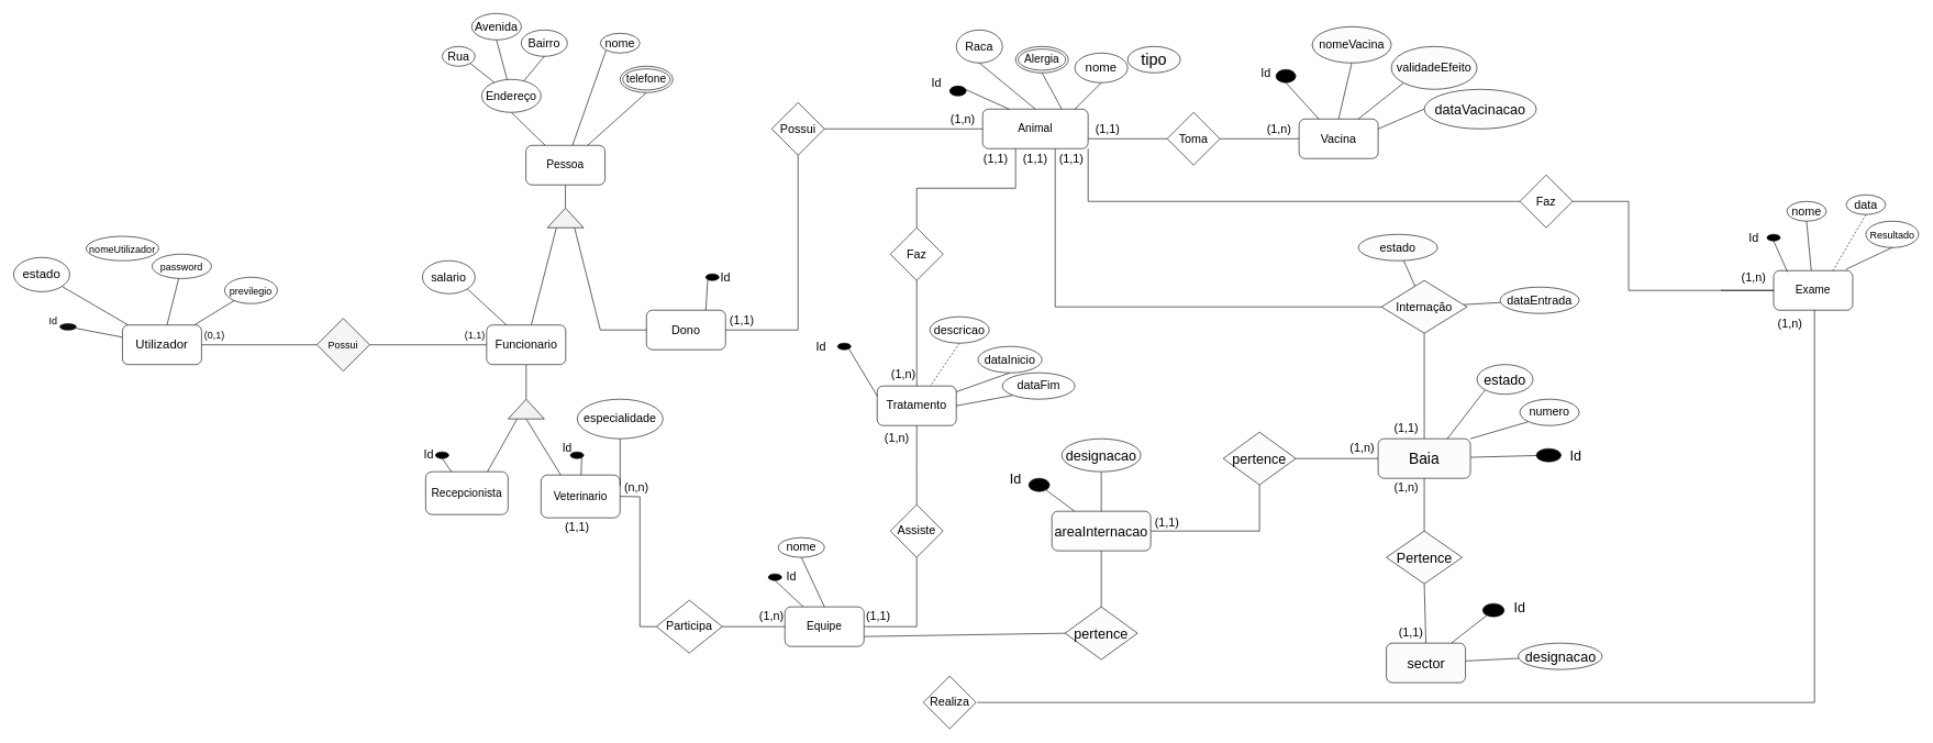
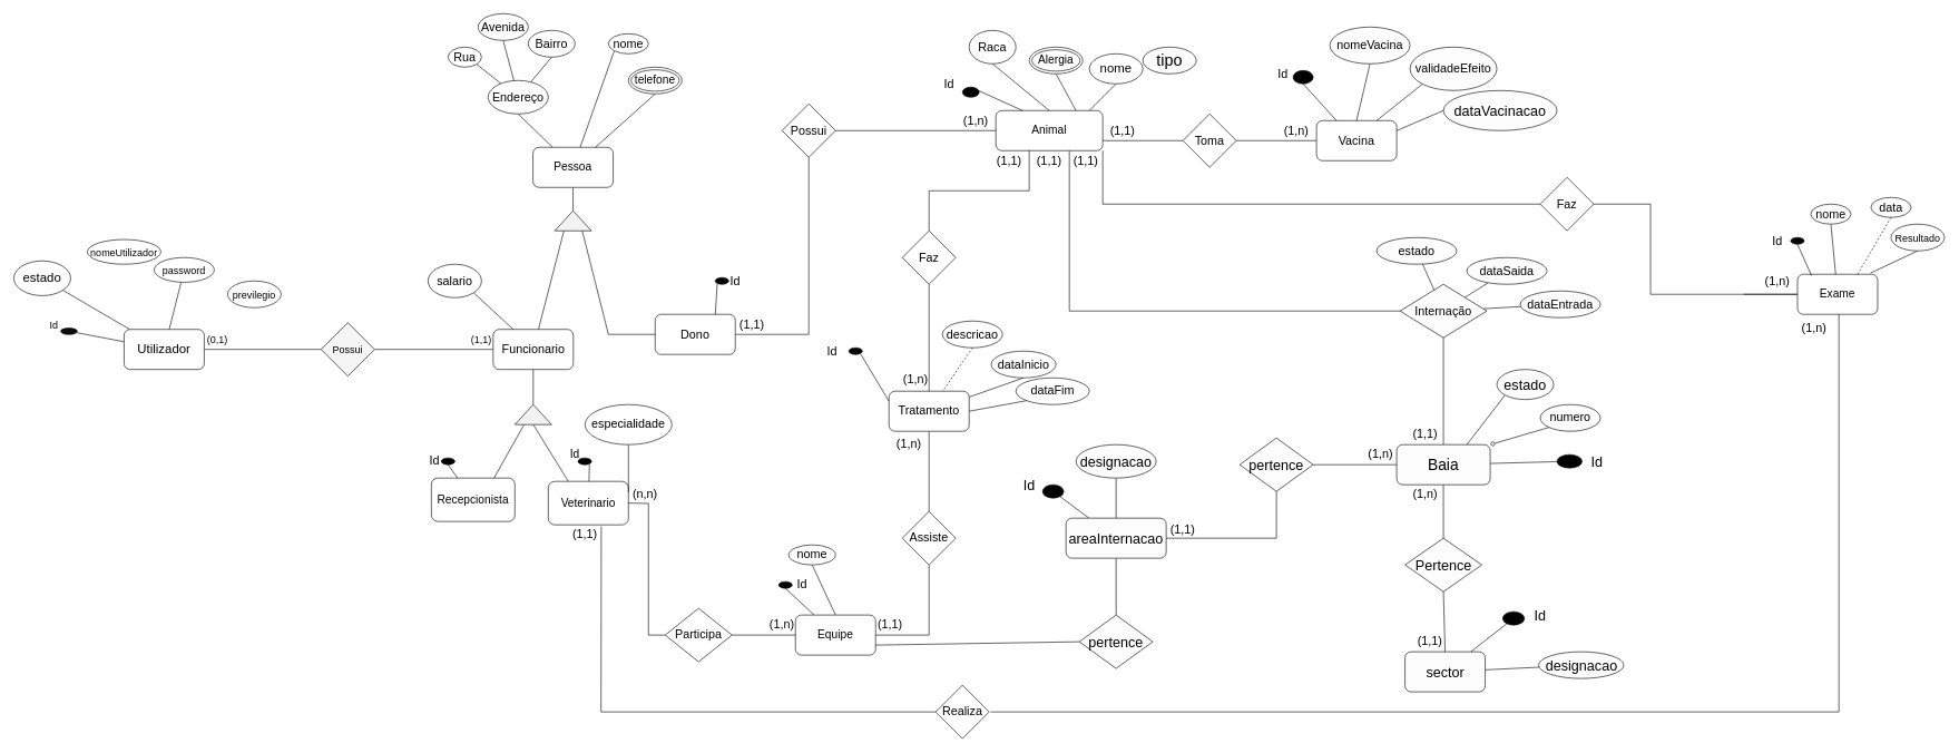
+ <mxCell id="138" value="dataSaida" style="ellipse;whiteSpace=wrap;html=1;fontSize=18;fillColor=#FCFCFC;" parent="1" vertex="1"><mxGeometry x="2195" y="385" width="120" height="40" as="geometry" /></mxCell>
+ <mxCell id="113" value="" style="edgeStyle=none;rounded=0;orthogonalLoop=1;jettySize=auto;html=1;fontSize=21;startArrow=none;startFill=0;endArrow=none;endFill=0;" parent="1" source="115" target="138" edge="1"><mxGeometry relative="1" as="geometry" /></mxCell>
- <mxCell id="173" value="" style="edgeStyle=none;rounded=0;orthogonalLoop=1;jettySize=auto;html=1;fontSize=15;endArrow=none;endFill=0;" parent="1" source="175" target="183" edge="1"><mxGeometry relative="1" as="geometry" /></mxCell>
- <mxCell id="121" style="edgeStyle=none;rounded=0;orthogonalLoop=1;jettySize=auto;html=1;exitX=0;exitY=1;exitDx=0;exitDy=0;entryX=1;entryY=0;entryDx=0;entryDy=0;fontSize=18;startArrow=none;startFill=0;endArrow=none;endFill=0;" parent="1" source="122" target="120" edge="1"><mxGeometry relative="1" as="geometry" /></mxCell>
+ <mxCell id="121" style="edgeStyle=none;rounded=0;orthogonalLoop=1;jettySize=auto;html=1;exitX=0;exitY=1;exitDx=0;exitDy=0;entryX=1;entryY=0;entryDx=0;entryDy=0;fontSize=18;startArrow=none;startFill=0;endArrow=diamond;endFill=0;" parent="1" source="122" target="120" edge="1"><mxGeometry relative="1" as="geometry" /></mxCell>
+ <mxCell id="82" style="edgeStyle=none;rounded=0;orthogonalLoop=1;jettySize=auto;html=1;exitX=0.661;exitY=1.036;exitDx=0;exitDy=0;fontSize=18;endArrow=none;endFill=0;startArrow=none;startFill=0;exitPerimeter=0;entryX=0;entryY=0.5;entryDx=0;entryDy=0;" parent="1" source="56" target="83" edge="1"><mxGeometry relative="1" as="geometry"><mxPoint x="730" y="1025" as="targetPoint" /><Array as="points"><mxPoint x="899" y="1065" /></Array></mxGeometry></mxCell>
